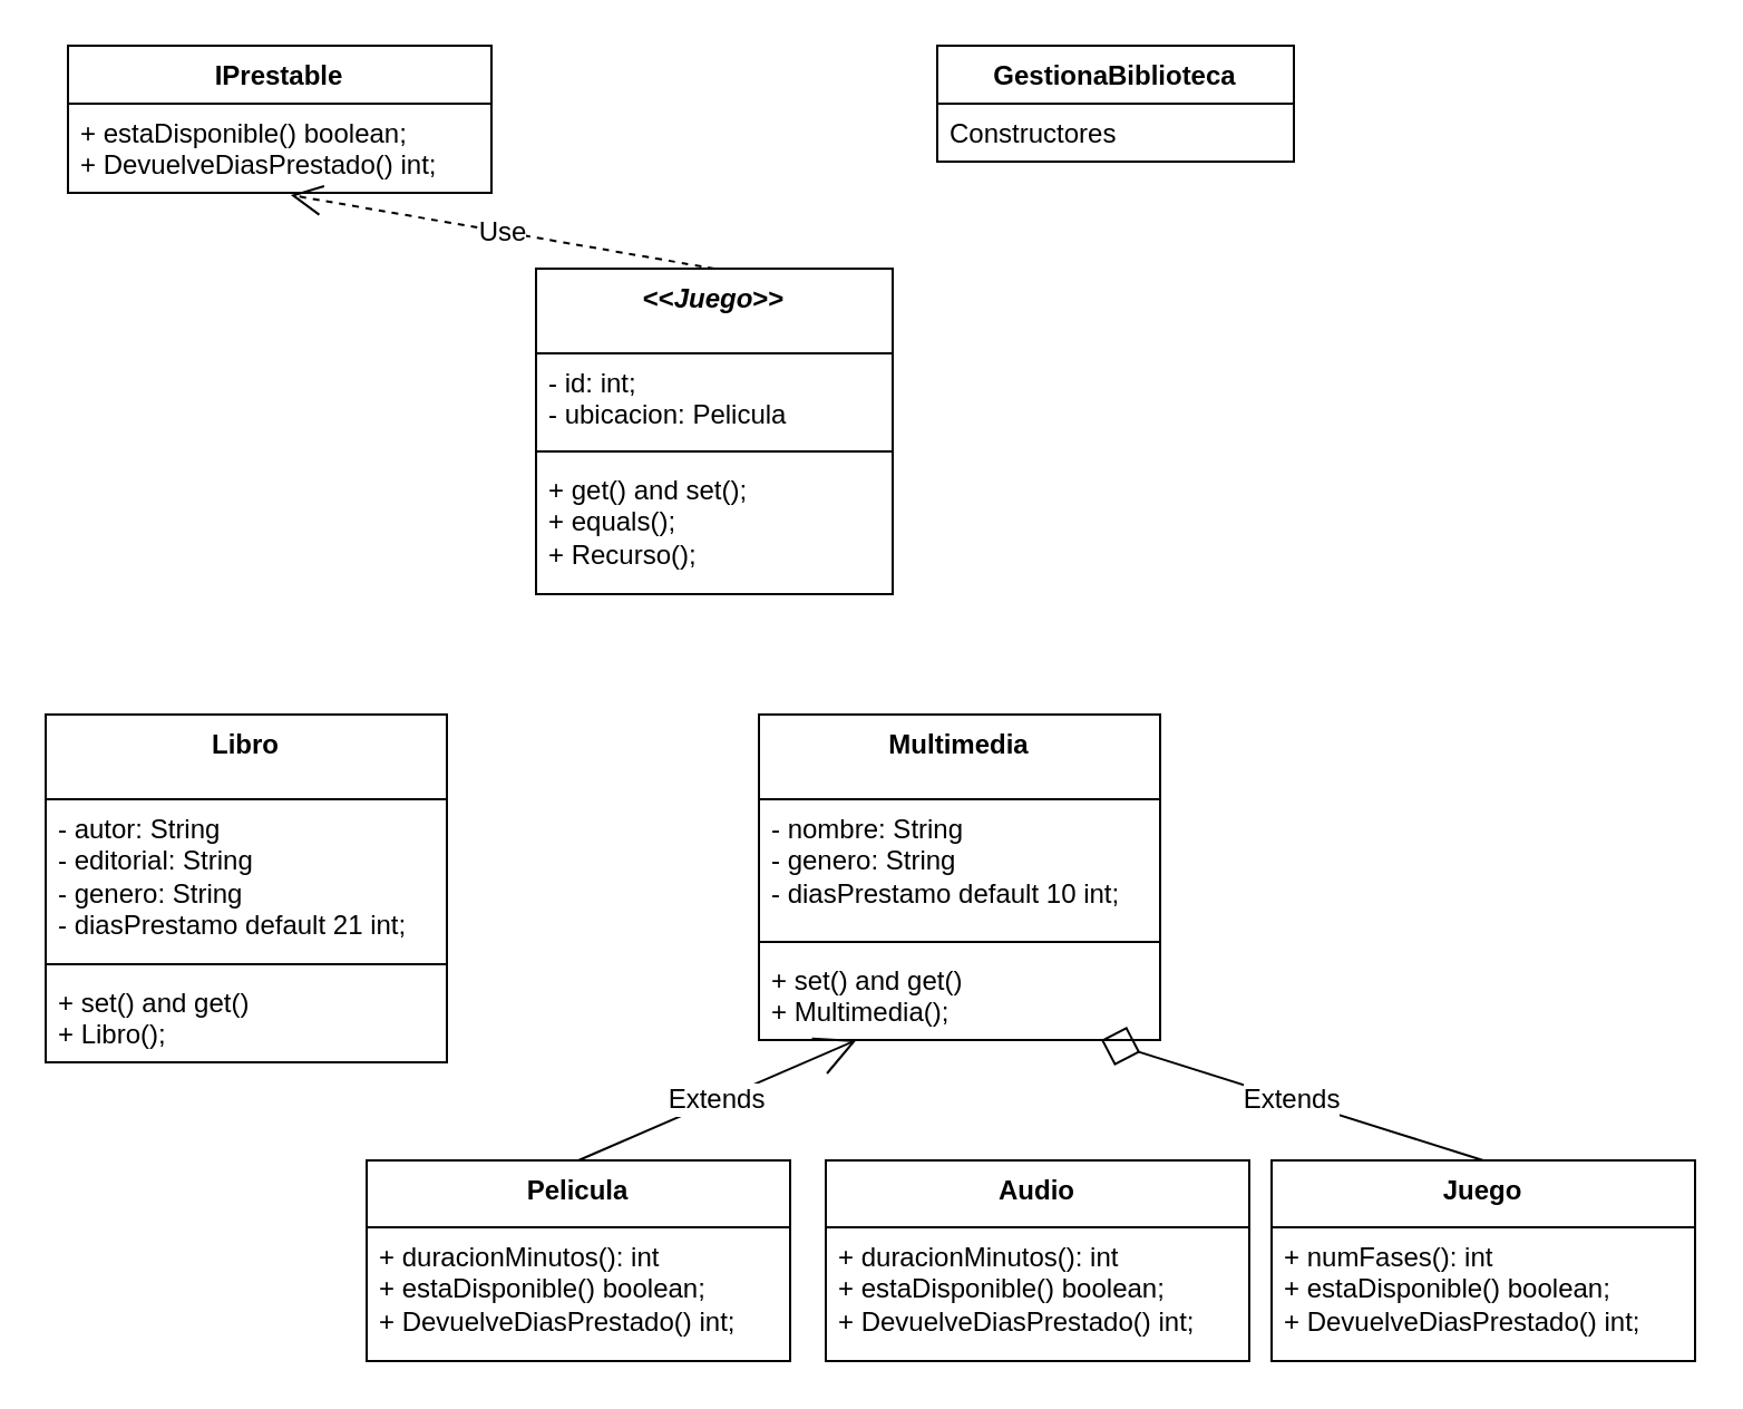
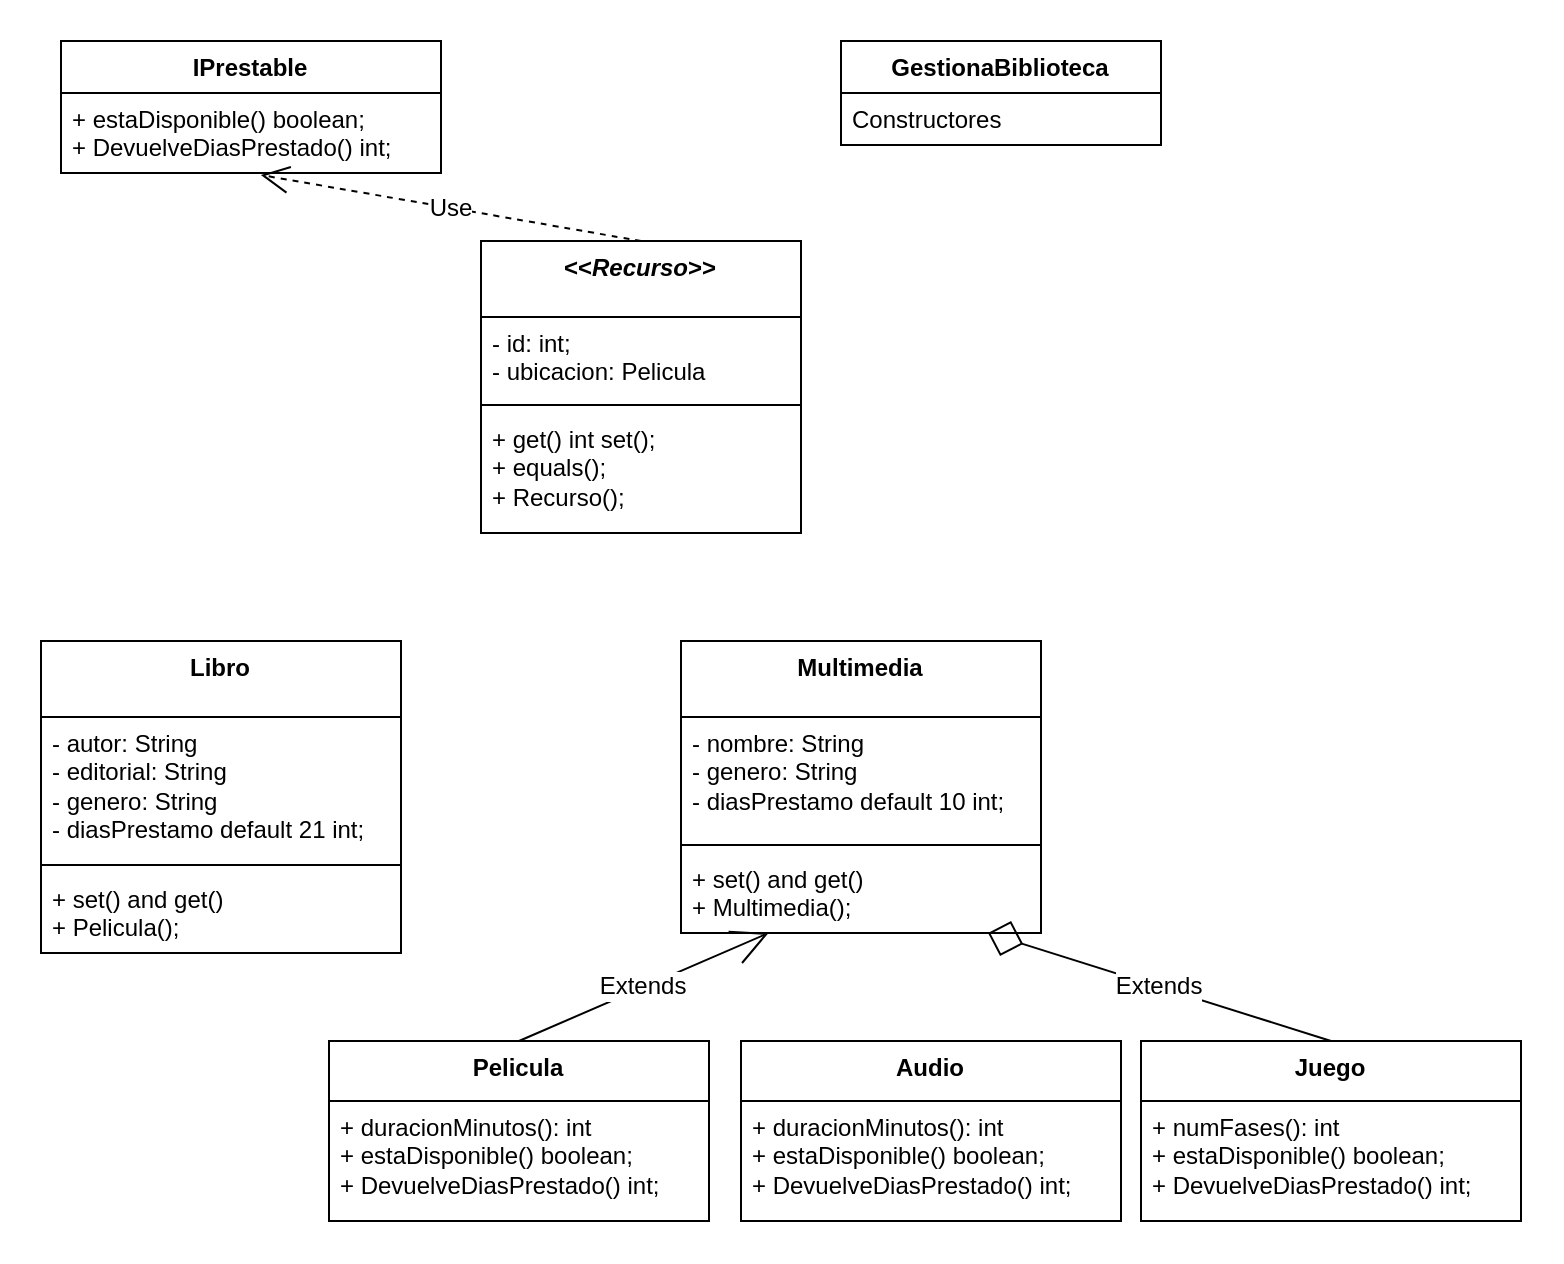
- <mxCell id="10" value="&amp;lt;&amp;lt;&lt;i&gt;Juego&lt;/i&gt;&amp;gt;&amp;gt;" style="swimlane;fontStyle=1;align=center;verticalAlign=top;childLayout=stackLayout;horizontal=1;startSize=38;horizontalStack=0;resizeParent=1;resizeParentMax=0;resizeLast=0;collapsible=1;marginBottom=0;whiteSpace=wrap;html=1;autosize=1;" vertex="1" parent="1"><mxGeometry x="240" y="120" width="160" height="146" as="geometry" /></mxCell>
+ <mxCell id="10" value="&amp;lt;&amp;lt;&lt;i&gt;Recurso&lt;/i&gt;&amp;gt;&amp;gt;" style="swimlane;fontStyle=1;align=center;verticalAlign=top;childLayout=stackLayout;horizontal=1;startSize=38;horizontalStack=0;resizeParent=1;resizeParentMax=0;resizeLast=0;collapsible=1;marginBottom=0;whiteSpace=wrap;html=1;autosize=1;" vertex="1" parent="1"><mxGeometry x="240" y="120" width="160" height="146" as="geometry" /></mxCell>
- <mxCell id="13" value="+ get() and set();&lt;div&gt;+ equals();&lt;/div&gt;&lt;div&gt;+ Recurso();&lt;/div&gt;" style="text;strokeColor=none;fillColor=none;align=left;verticalAlign=top;spacingLeft=4;spacingRight=4;overflow=hidden;rotatable=0;points=[[0,0.5],[1,0.5]];portConstraint=eastwest;whiteSpace=wrap;html=1;autosize=1;" vertex="1" parent="10"><mxGeometry y="86" width="160" height="60" as="geometry" /></mxCell>
+ <mxCell id="13" value="+ get() int set();&lt;div&gt;+ equals();&lt;/div&gt;&lt;div&gt;+ Recurso();&lt;/div&gt;" style="text;strokeColor=none;fillColor=none;align=left;verticalAlign=top;spacingLeft=4;spacingRight=4;overflow=hidden;rotatable=0;points=[[0,0.5],[1,0.5]];portConstraint=eastwest;whiteSpace=wrap;html=1;autosize=1;" vertex="1" parent="10"><mxGeometry y="86" width="160" height="60" as="geometry" /></mxCell>
- <mxCell id="9" value="+ set() and get()&lt;div&gt;+ Libro();&lt;/div&gt;" style="text;strokeColor=none;fillColor=none;align=left;verticalAlign=top;spacingLeft=4;spacingRight=4;overflow=hidden;rotatable=0;points=[[0,0.5],[1,0.5]];portConstraint=eastwest;whiteSpace=wrap;html=1;autosize=1;" vertex="1" parent="6"><mxGeometry y="116" width="180" height="40" as="geometry" /></mxCell>
+ <mxCell id="9" value="+ set() and get()&lt;div&gt;+ Pelicula();&lt;/div&gt;" style="text;strokeColor=none;fillColor=none;align=left;verticalAlign=top;spacingLeft=4;spacingRight=4;overflow=hidden;rotatable=0;points=[[0,0.5],[1,0.5]];portConstraint=eastwest;whiteSpace=wrap;html=1;autosize=1;" vertex="1" parent="6"><mxGeometry y="116" width="180" height="40" as="geometry" /></mxCell>
